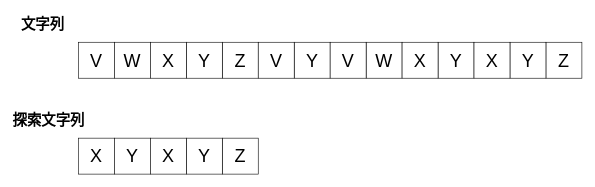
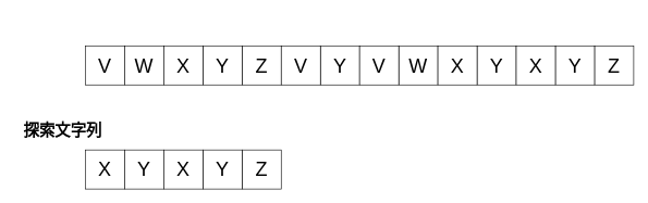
- <mxCell id="21" value="文字列" style="text;strokeColor=none;fillColor=none;html=1;fontSize=24;fontStyle=1;verticalAlign=middle;align=center;" parent="1" vertex="1"><mxGeometry x="20" y="20" width="100" height="40" as="geometry" /></mxCell>
- <mxCell id="22" value="探索文字列" style="text;strokeColor=none;fillColor=none;html=1;fontSize=24;fontStyle=1;verticalAlign=middle;align=center;" parent="1" vertex="1"><mxGeometry x="30" y="180" width="100" height="40" as="geometry" /></mxCell>
+ <mxCell id="22" value="探索文字列" style="text;strokeColor=none;fillColor=none;html=1;fontSize=24;fontStyle=1;verticalAlign=middle;align=center;" parent="1" vertex="1"><mxGeometry x="45" y="180" width="100" height="40" as="geometry" /></mxCell>
